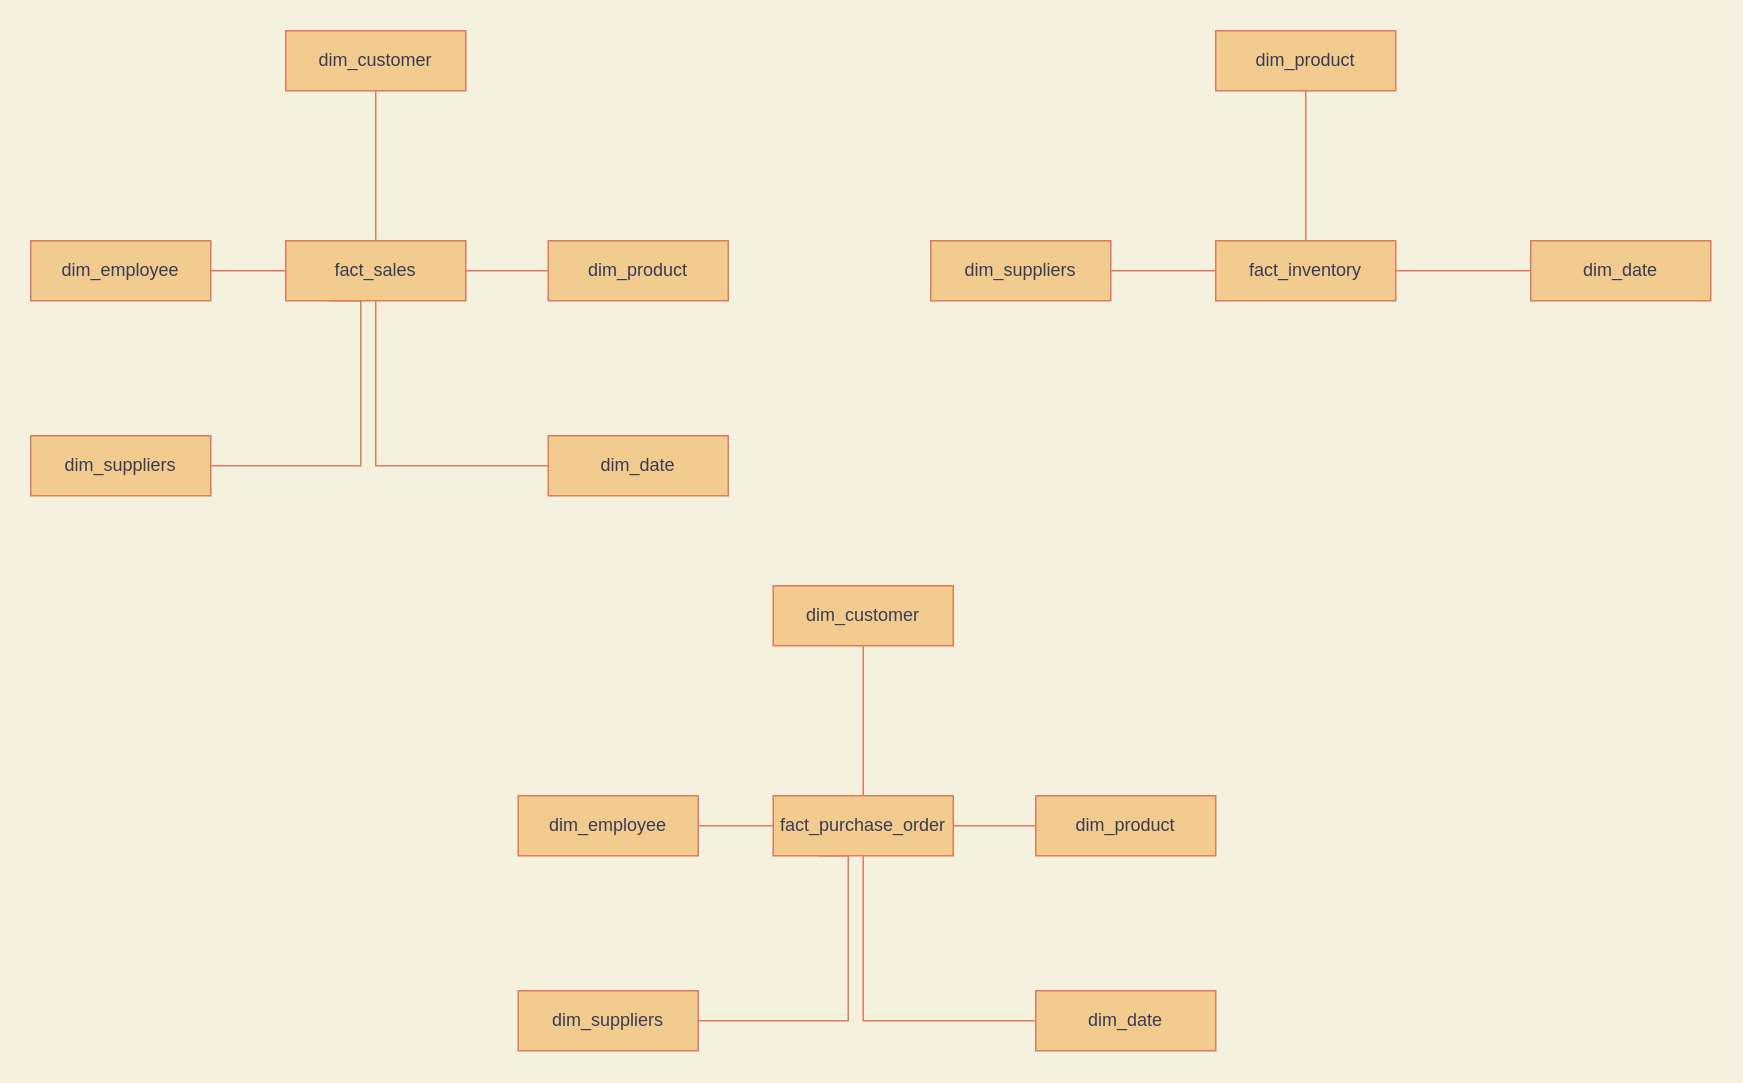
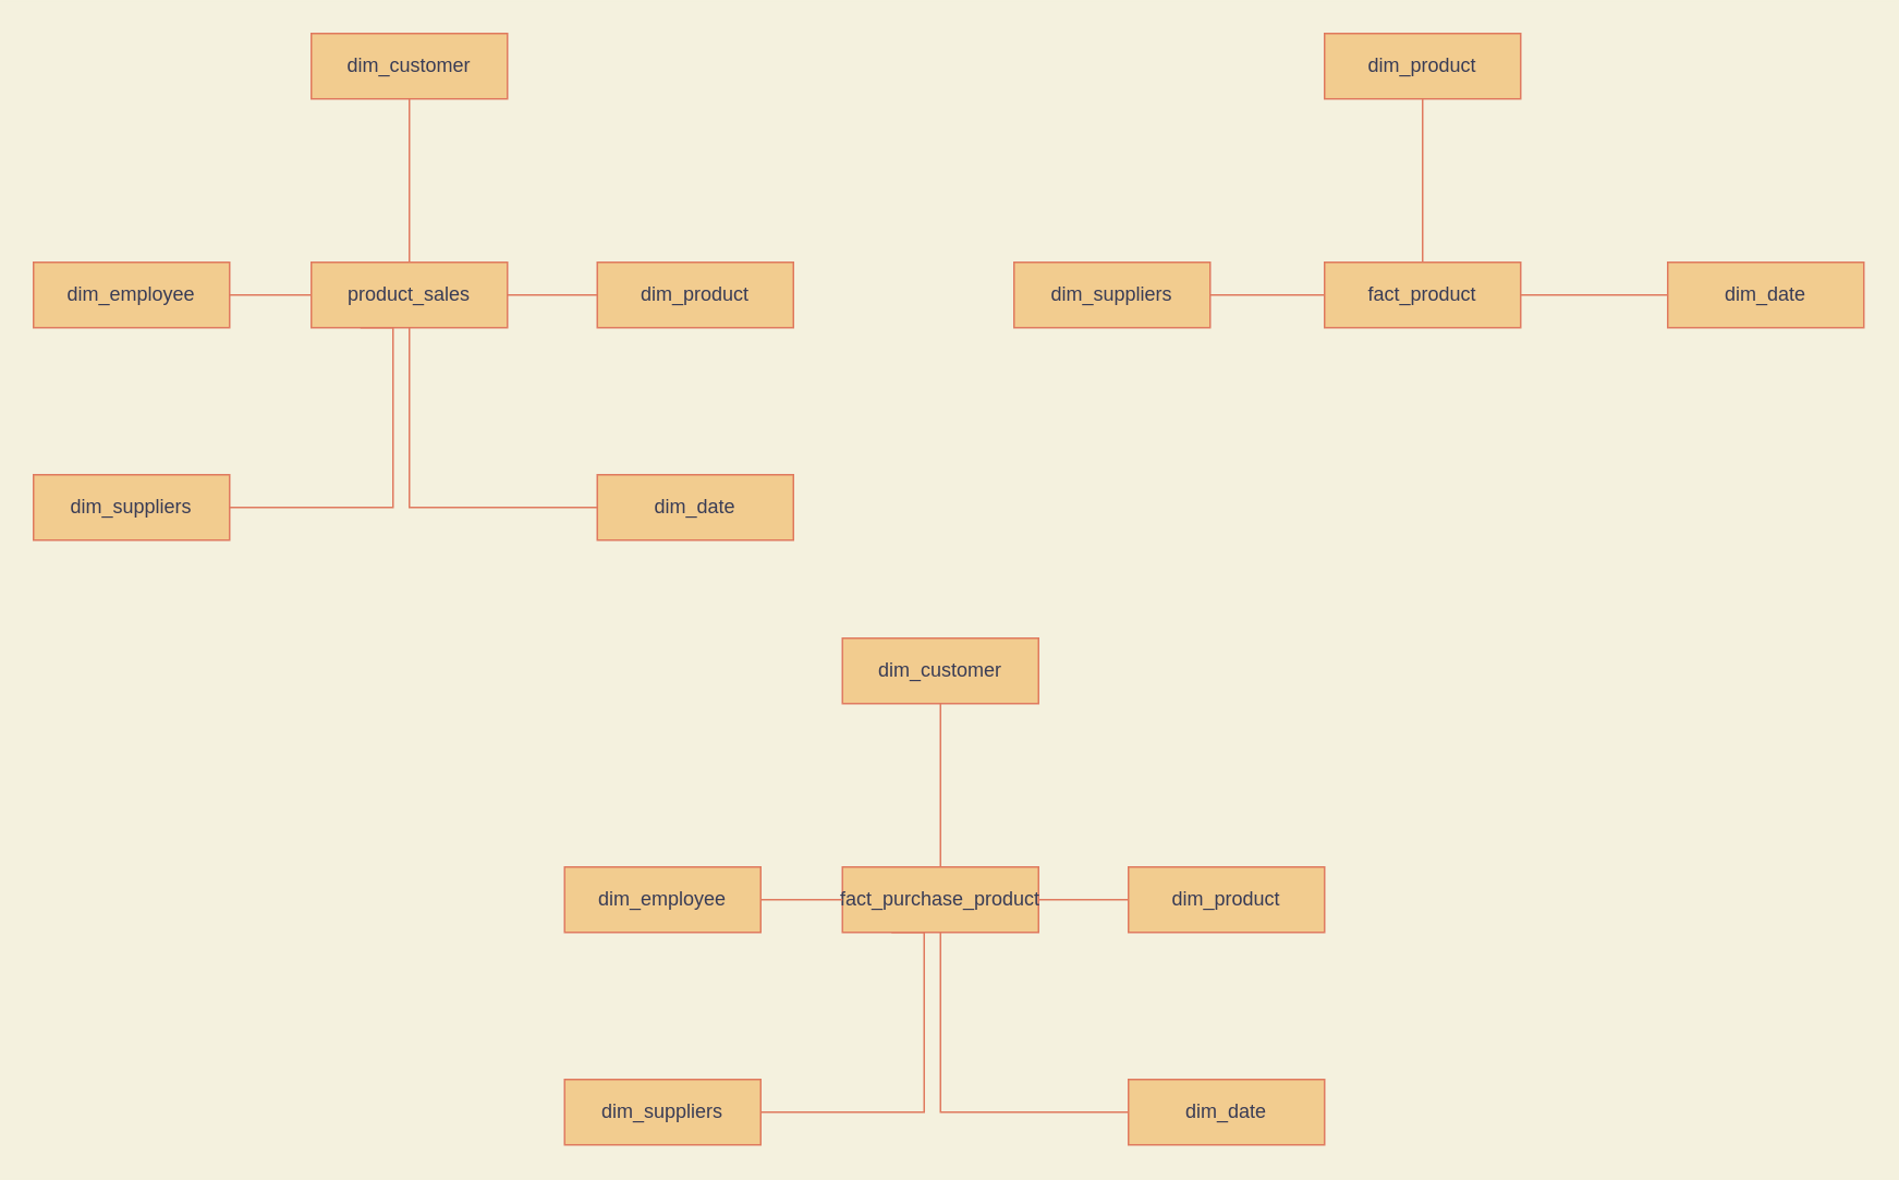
- <mxCell id="6" value="fact_sales" style="rounded=0;whiteSpace=wrap;html=1;fillColor=#F2CC8F;strokeColor=#E07A5F;fontColor=#393C56;" parent="1" vertex="1"><mxGeometry x="190" y="160" width="120" height="40" as="geometry" /></mxCell>
+ <mxCell id="6" value="product_sales" style="rounded=0;whiteSpace=wrap;html=1;fillColor=#F2CC8F;strokeColor=#E07A5F;fontColor=#393C56;" parent="1" vertex="1"><mxGeometry x="190" y="160" width="120" height="40" as="geometry" /></mxCell>
- <mxCell id="9" value="fact_inventory" style="rounded=0;whiteSpace=wrap;html=1;fillColor=#F2CC8F;strokeColor=#E07A5F;fontColor=#393C56;" parent="1" vertex="1"><mxGeometry x="810" y="160" width="120" height="40" as="geometry" /></mxCell>
+ <mxCell id="9" value="fact_product" style="rounded=0;whiteSpace=wrap;html=1;fillColor=#F2CC8F;strokeColor=#E07A5F;fontColor=#393C56;" parent="1" vertex="1"><mxGeometry x="810" y="160" width="120" height="40" as="geometry" /></mxCell>
- <mxCell id="24" value="fact_purchase_order" style="rounded=0;whiteSpace=wrap;html=1;fillColor=#F2CC8F;strokeColor=#E07A5F;fontColor=#393C56;" parent="1" vertex="1"><mxGeometry x="515" y="530" width="120" height="40" as="geometry" /></mxCell>
+ <mxCell id="24" value="fact_purchase_product" style="rounded=0;whiteSpace=wrap;html=1;fillColor=#F2CC8F;strokeColor=#E07A5F;fontColor=#393C56;" parent="1" vertex="1"><mxGeometry x="515" y="530" width="120" height="40" as="geometry" /></mxCell>
